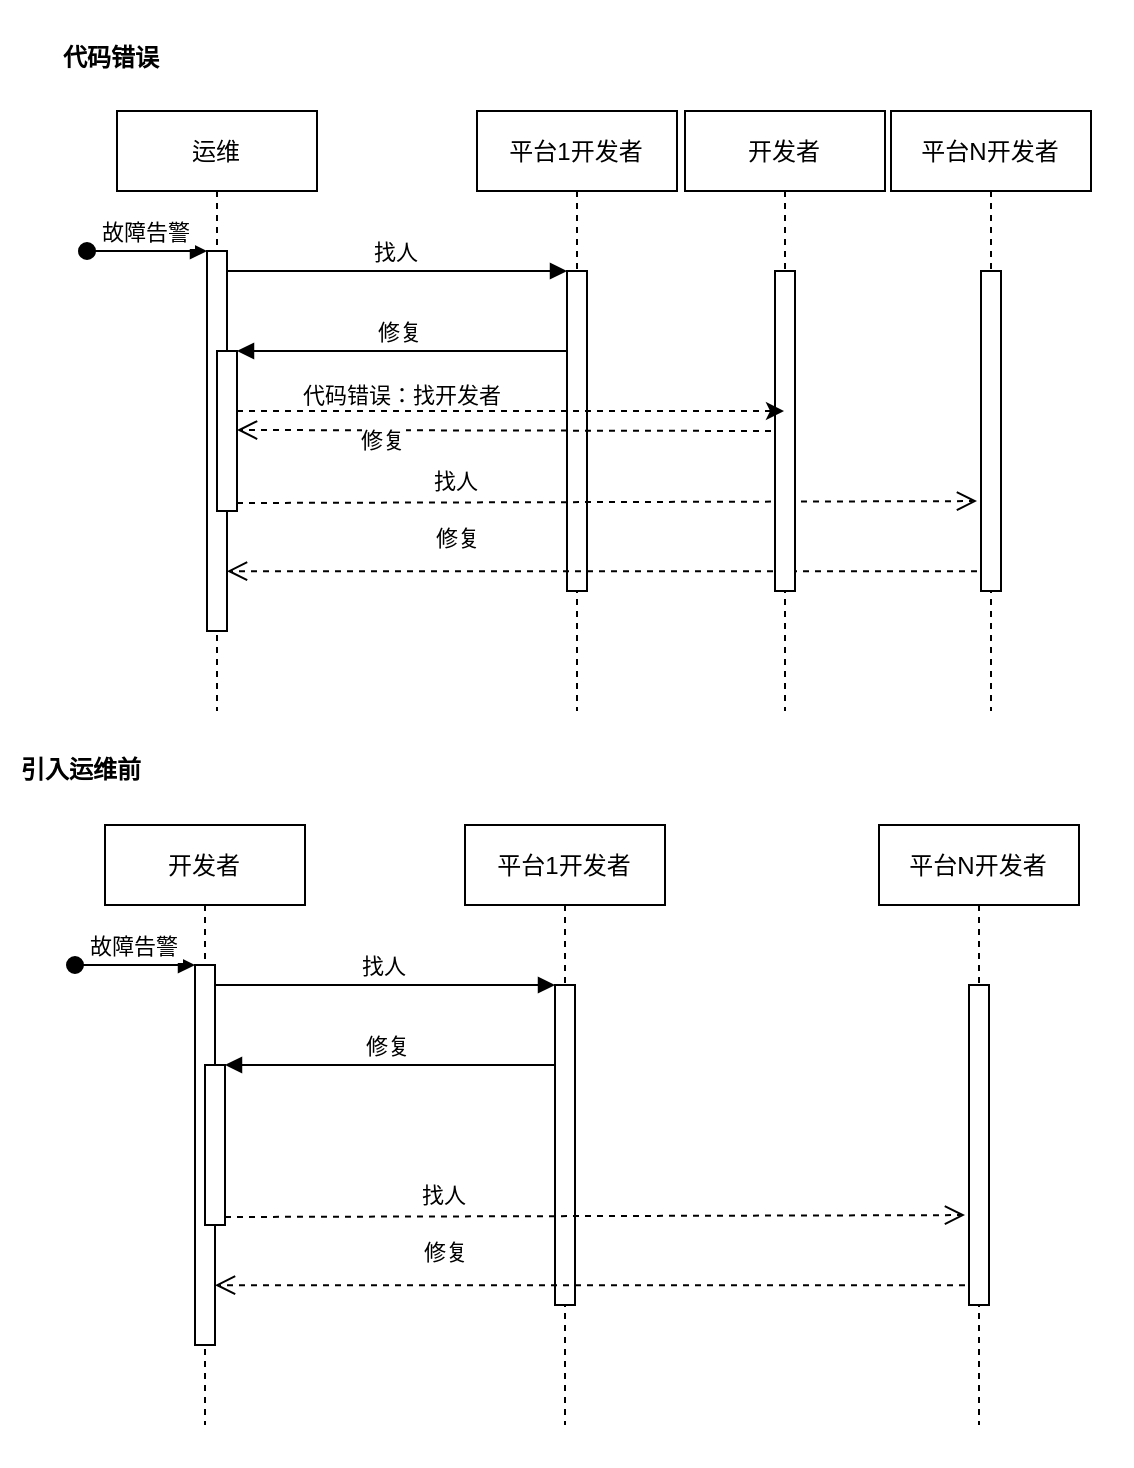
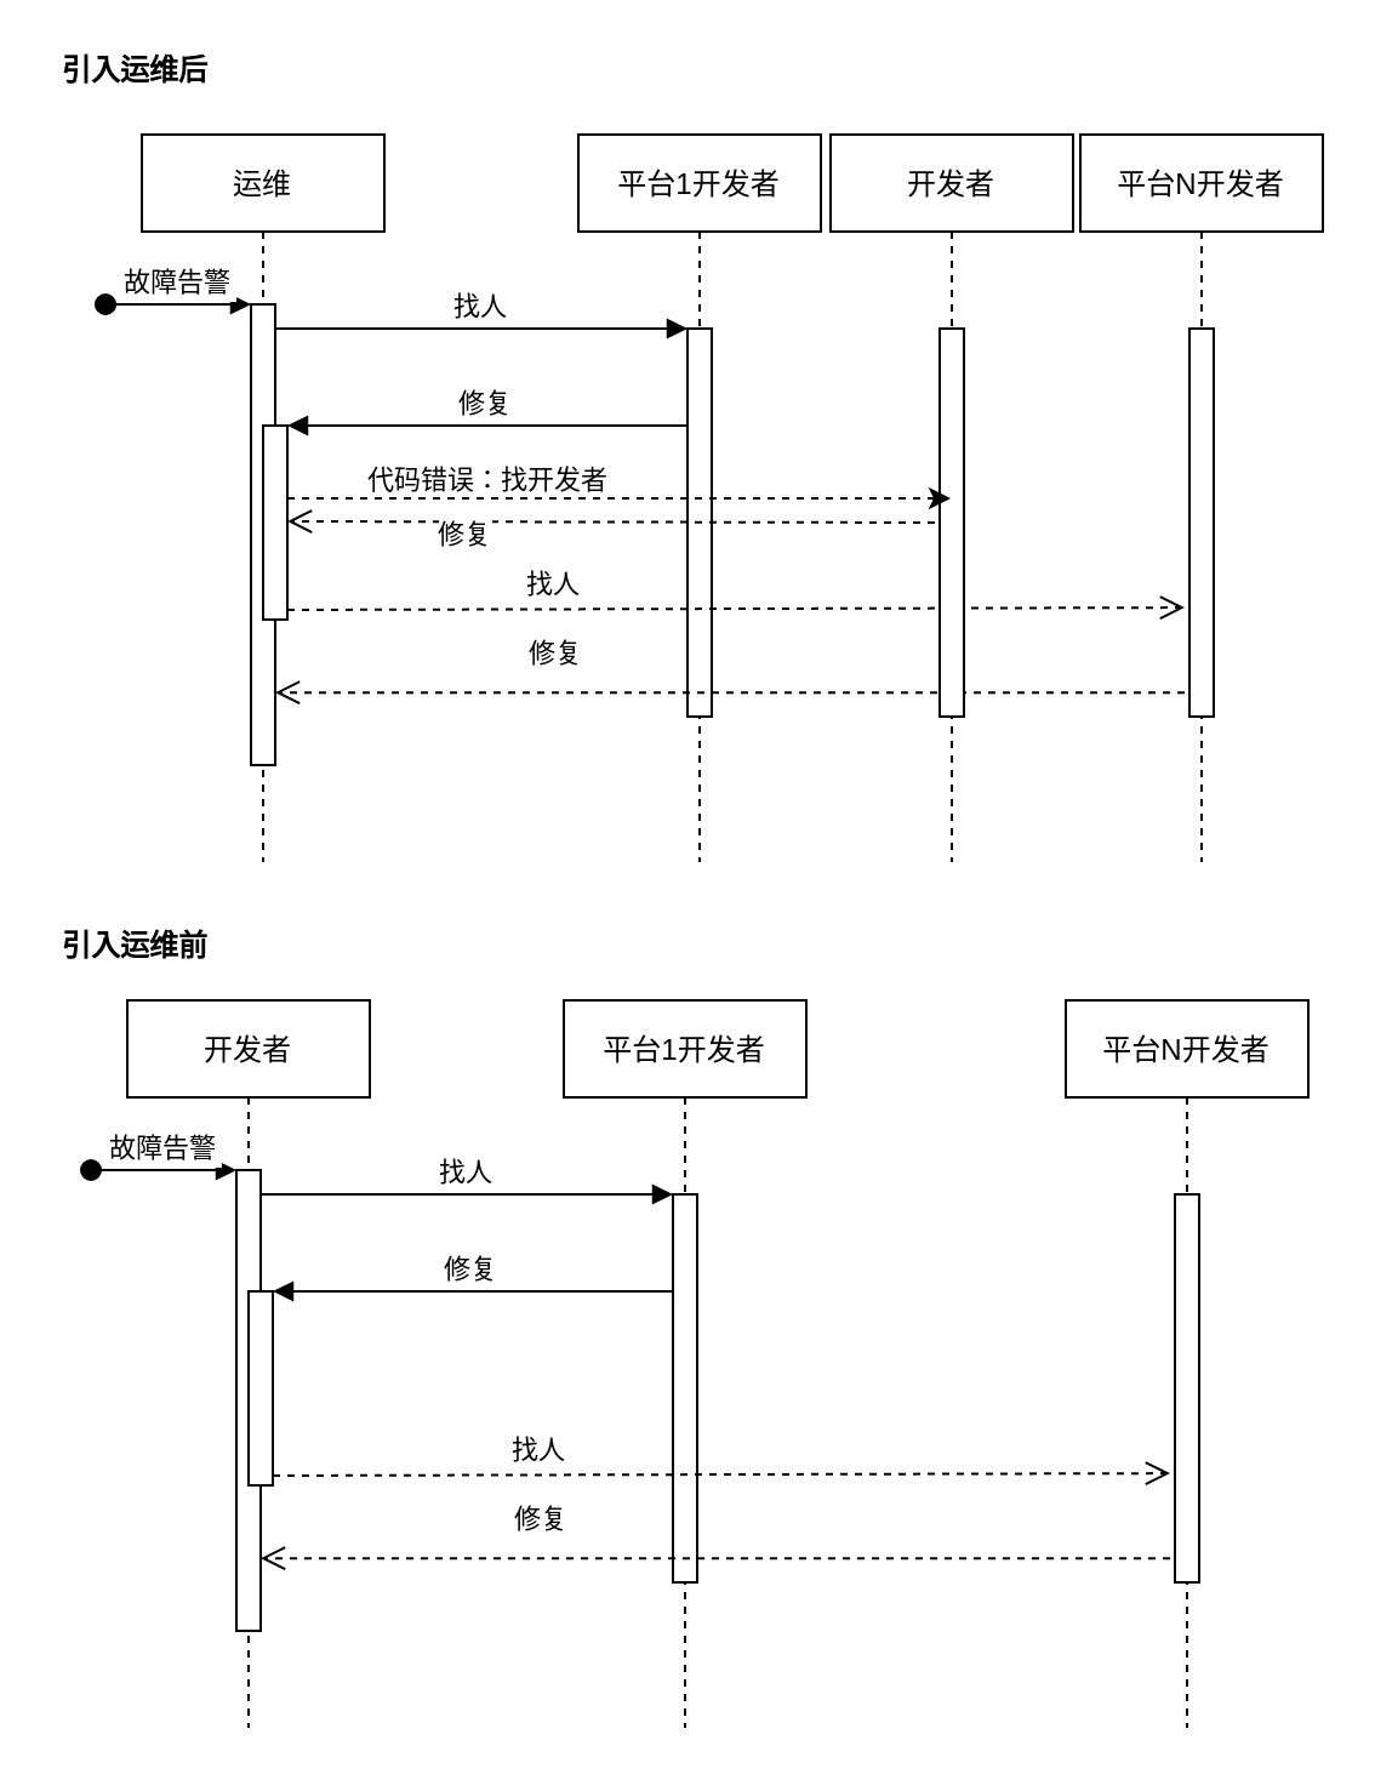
- <mxCell id="14" value="&lt;b&gt;代码错误&lt;/b&gt;" style="text;html=1;align=center;verticalAlign=middle;resizable=0;points=[];autosize=1;strokeColor=none;fillColor=none;" vertex="1" parent="1"><mxGeometry x="20" y="20" width="70" height="18" as="geometry" /></mxCell>
+ <mxCell id="14" value="&lt;b&gt;引入运维后&lt;/b&gt;" style="text;html=1;align=center;verticalAlign=middle;resizable=0;points=[];autosize=1;strokeColor=none;fillColor=none;" vertex="1" parent="1"><mxGeometry x="20" y="20" width="70" height="18" as="geometry" /></mxCell>
- <mxCell id="32" value="&lt;b&gt;引入运维前&lt;/b&gt;" style="text;html=1;align=center;verticalAlign=middle;resizable=0;points=[];autosize=1;strokeColor=none;fillColor=none;" vertex="1" parent="1"><mxGeometry x="5" y="376" width="70" height="18" as="geometry" /></mxCell>
+ <mxCell id="32" value="&lt;b&gt;引入运维前&lt;/b&gt;" style="text;html=1;align=center;verticalAlign=middle;resizable=0;points=[];autosize=1;strokeColor=none;fillColor=none;" vertex="1" parent="1"><mxGeometry x="20" y="381" width="70" height="18" as="geometry" /></mxCell>
